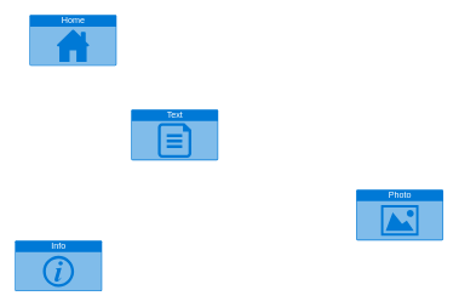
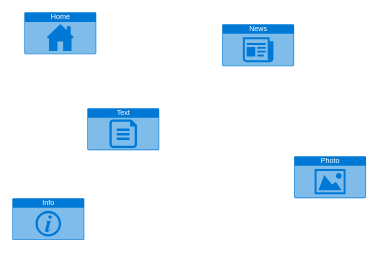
+ <mxCell id="3" value="News" style="html=1;strokeColor=none;fillColor=#0079D6;labelPosition=center;verticalLabelPosition=middle;verticalAlign=top;align=center;fontSize=12;outlineConnect=0;spacingTop=-6;fontColor=#FFFFFF;shape=mxgraph.sitemap.news;" vertex="1" parent="1"><mxGeometry x="370" y="40" width="120" height="70" as="geometry" /></mxCell>
- <mxCell id="2" value="Text" style="html=1;strokeColor=none;fillColor=#0079D6;labelPosition=center;verticalLabelPosition=middle;verticalAlign=top;align=center;fontSize=12;outlineConnect=0;spacingTop=-6;fontColor=#FFFFFF;shape=mxgraph.sitemap.text;" vertex="1" parent="1"><mxGeometry x="180" y="150" width="120" height="70" as="geometry" /></mxCell>
+ <mxCell id="2" value="Text" style="html=1;strokeColor=none;fillColor=#0079D6;labelPosition=center;verticalLabelPosition=middle;verticalAlign=top;align=center;fontSize=12;outlineConnect=0;spacingTop=-6;fontColor=#FFFFFF;shape=mxgraph.sitemap.text;" vertex="1" parent="1"><mxGeometry x="145" y="180" width="120" height="70" as="geometry" /></mxCell>
